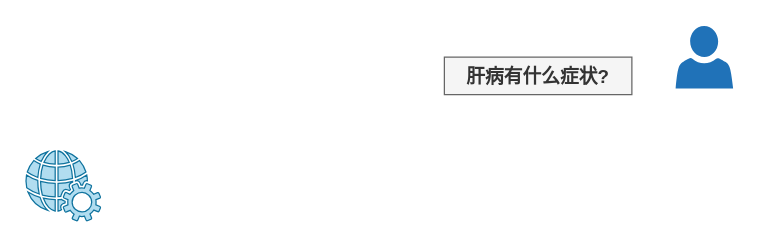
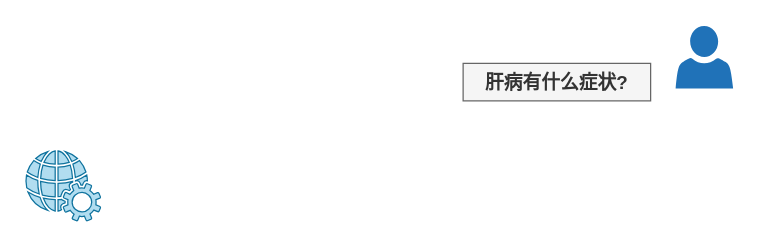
- <mxCell id="2" value="&lt;b&gt;&lt;font style=&quot;font-size: 15px;&quot;&gt;肝病有什么症状?&lt;/font&gt;&lt;/b&gt;" style="text;html=1;align=center;verticalAlign=middle;whiteSpace=wrap;rounded=0;fillColor=#f5f5f5;fontColor=#333333;strokeColor=#666666;" vertex="1" parent="1"><mxGeometry x="355" y="45" width="150" height="30" as="geometry" /></mxCell>
+ <mxCell id="2" value="&lt;b&gt;&lt;font style=&quot;font-size: 15px;&quot;&gt;肝病有什么症状?&lt;/font&gt;&lt;/b&gt;" style="text;html=1;align=center;verticalAlign=middle;whiteSpace=wrap;rounded=0;fillColor=#f5f5f5;fontColor=#333333;strokeColor=#666666;" vertex="1" parent="1"><mxGeometry x="370" y="50" width="150" height="30" as="geometry" /></mxCell>
